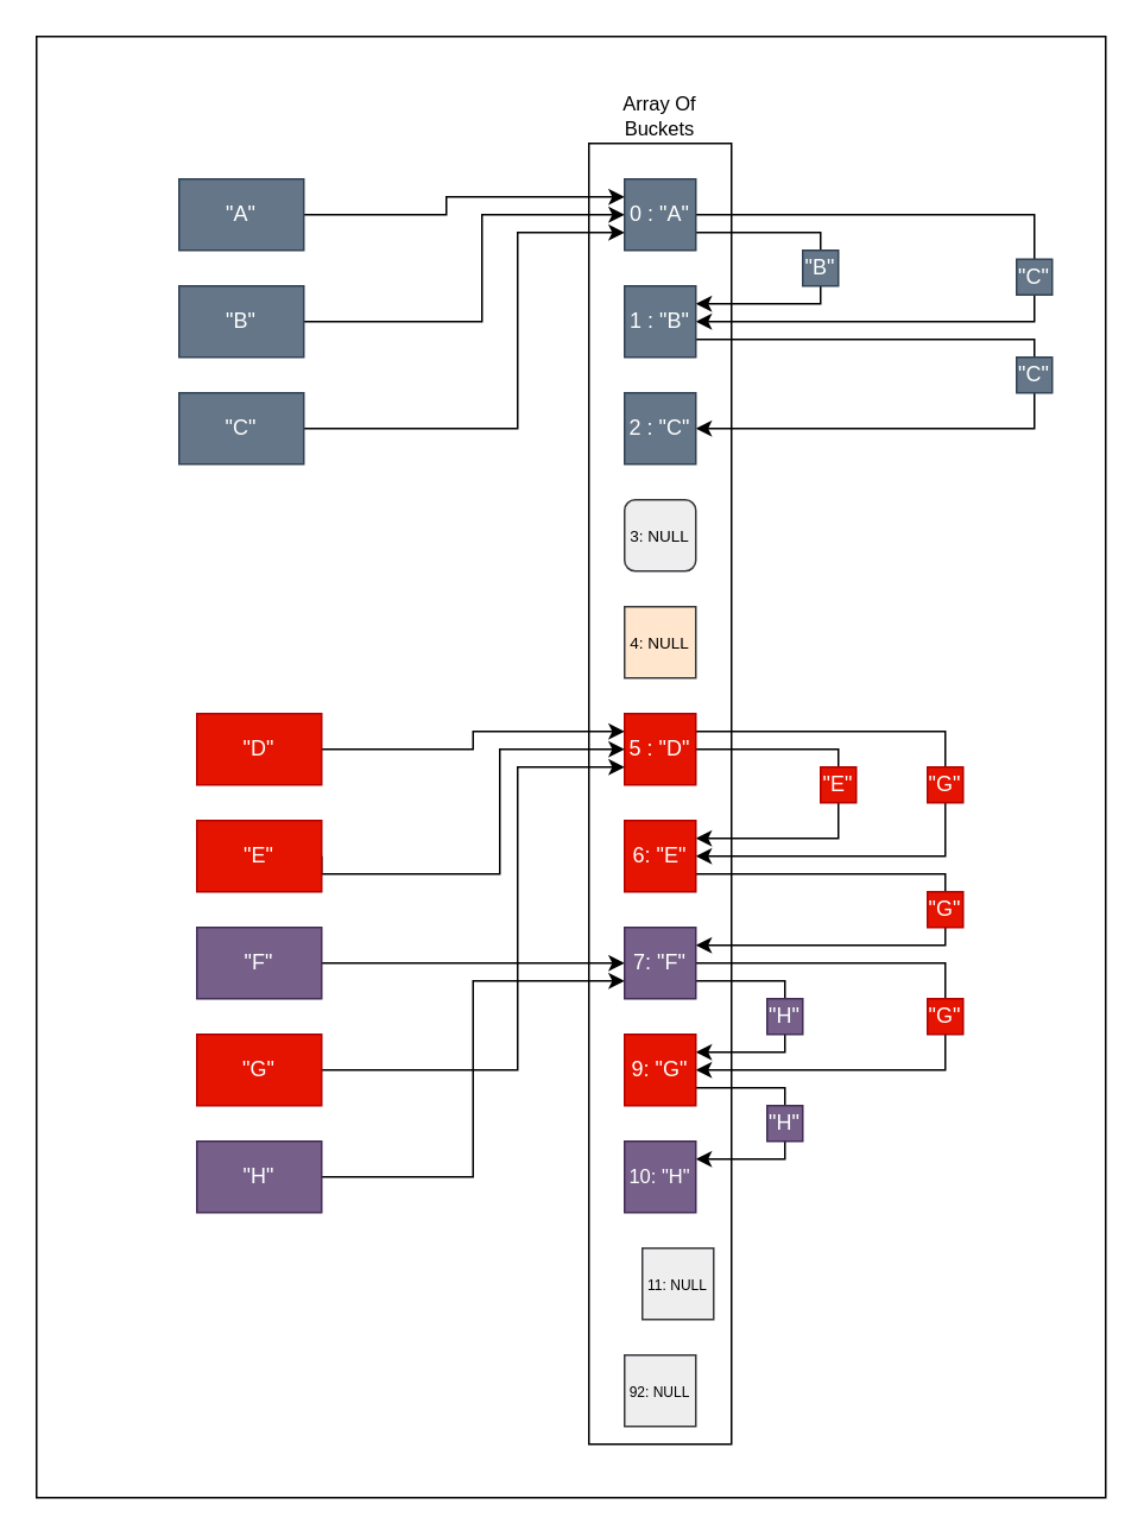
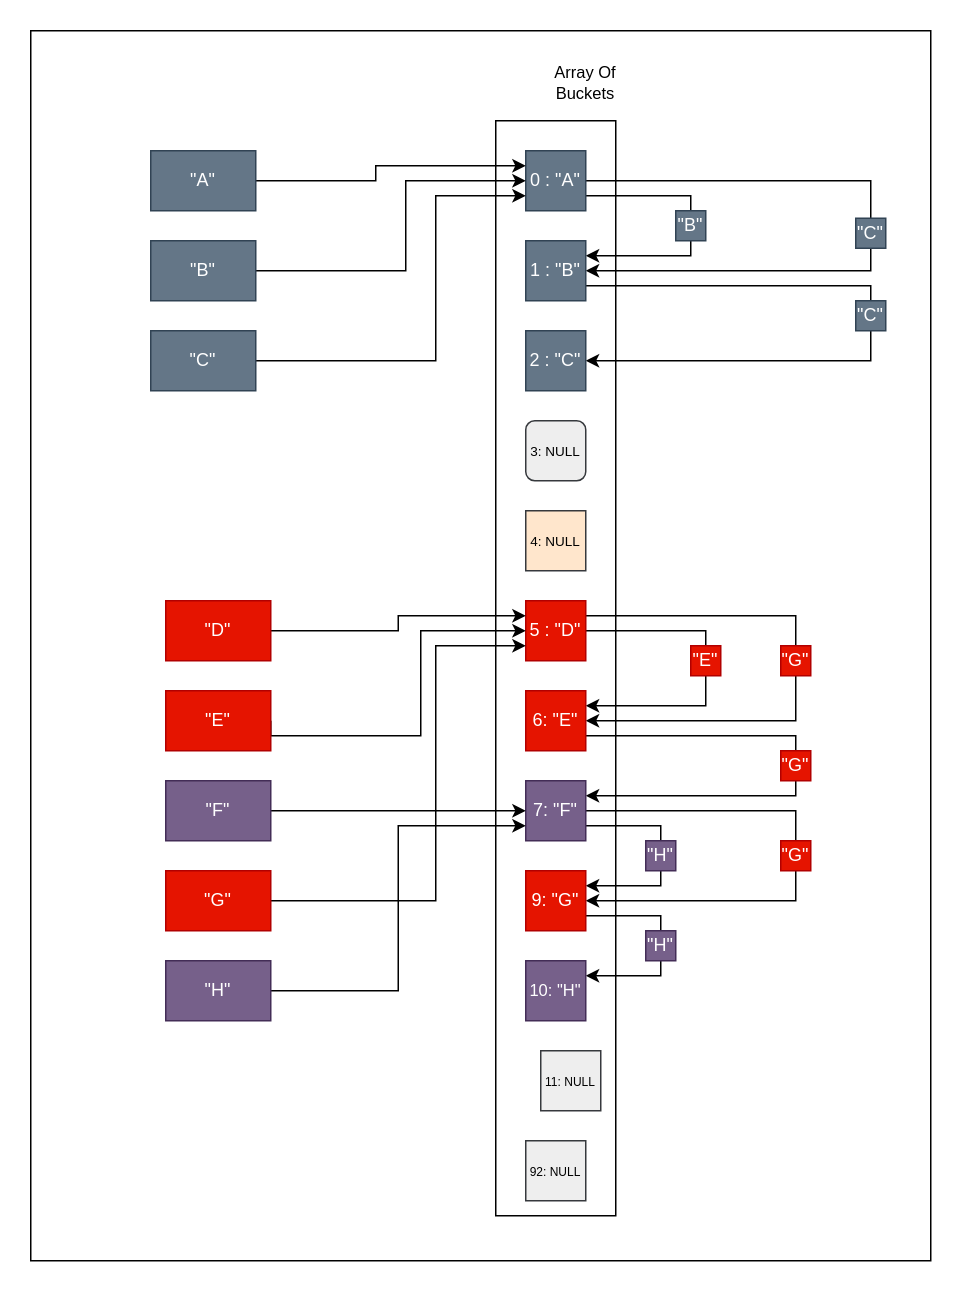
- <mxCell id="49" value="&lt;font style=&quot;font-size: 11px&quot;&gt;Array Of Buckets&lt;/font&gt;" style="text;html=1;strokeColor=none;fillColor=none;align=center;verticalAlign=middle;whiteSpace=wrap;rounded=0;fontSize=9;fontColor=#000000;" parent="1" vertex="1"><mxGeometry x="330" y="50" width="80" height="30" as="geometry" /></mxCell>
+ <mxCell id="49" value="&lt;font style=&quot;font-size: 11px&quot;&gt;Array Of Buckets&lt;/font&gt;" style="text;html=1;strokeColor=none;fillColor=none;align=center;verticalAlign=middle;whiteSpace=wrap;rounded=0;fontSize=9;fontColor=#000000;" parent="1" vertex="1"><mxGeometry x="350" y="40" width="80" height="30" as="geometry" /></mxCell>
